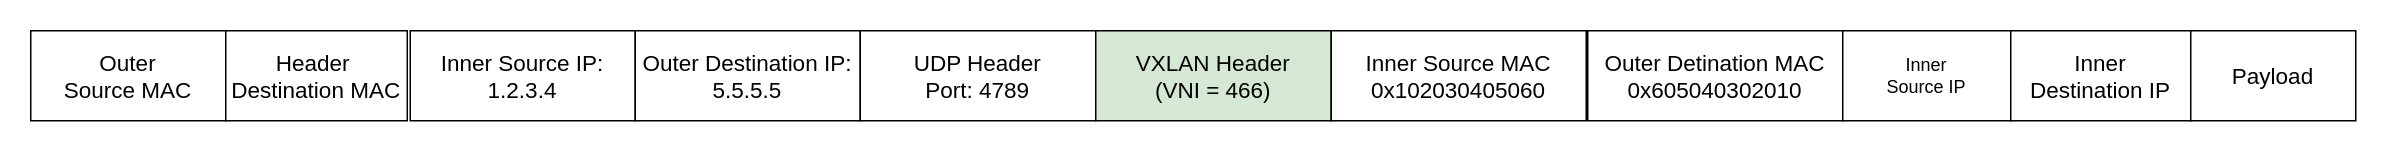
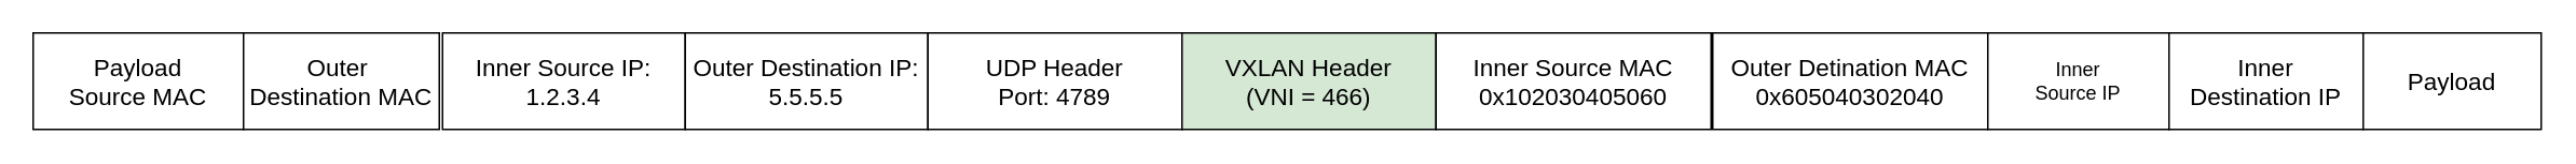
- <mxCell id="3" value="Outer&lt;br style=&quot;font-size: 15px;&quot;&gt;Source MAC" style="rounded=0;whiteSpace=wrap;html=1;fontSize=15;" parent="1" vertex="1"><mxGeometry x="20" y="20" width="130" height="60" as="geometry" /></mxCell>
+ <mxCell id="3" value="Payload&lt;br style=&quot;font-size: 15px;&quot;&gt;Source MAC" style="rounded=0;whiteSpace=wrap;html=1;fontSize=15;" parent="1" vertex="1"><mxGeometry x="20" y="20" width="130" height="60" as="geometry" /></mxCell>
- <mxCell id="4" value="Header&amp;nbsp;&lt;br style=&quot;font-size: 15px;&quot;&gt;Destination MAC" style="rounded=0;whiteSpace=wrap;html=1;fontSize=15;" parent="1" vertex="1"><mxGeometry x="150" y="20" width="121" height="60" as="geometry" /></mxCell>
+ <mxCell id="4" value="Outer&amp;nbsp;&lt;br style=&quot;font-size: 15px;&quot;&gt;Destination MAC" style="rounded=0;whiteSpace=wrap;html=1;fontSize=15;" parent="1" vertex="1"><mxGeometry x="150" y="20" width="121" height="60" as="geometry" /></mxCell>
- <mxCell id="9" value="Outer Detination MAC&lt;br style=&quot;font-size: 15px;&quot;&gt;0x605040302010" style="rounded=0;whiteSpace=wrap;html=1;fontSize=15;" vertex="1" parent="1"><mxGeometry x="1058" y="20" width="170" height="60" as="geometry" /></mxCell>
+ <mxCell id="9" value="Outer Detination MAC&lt;br style=&quot;font-size: 15px;&quot;&gt;0x605040302040" style="rounded=0;whiteSpace=wrap;html=1;fontSize=15;" vertex="1" parent="1"><mxGeometry x="1058" y="20" width="170" height="60" as="geometry" /></mxCell>
